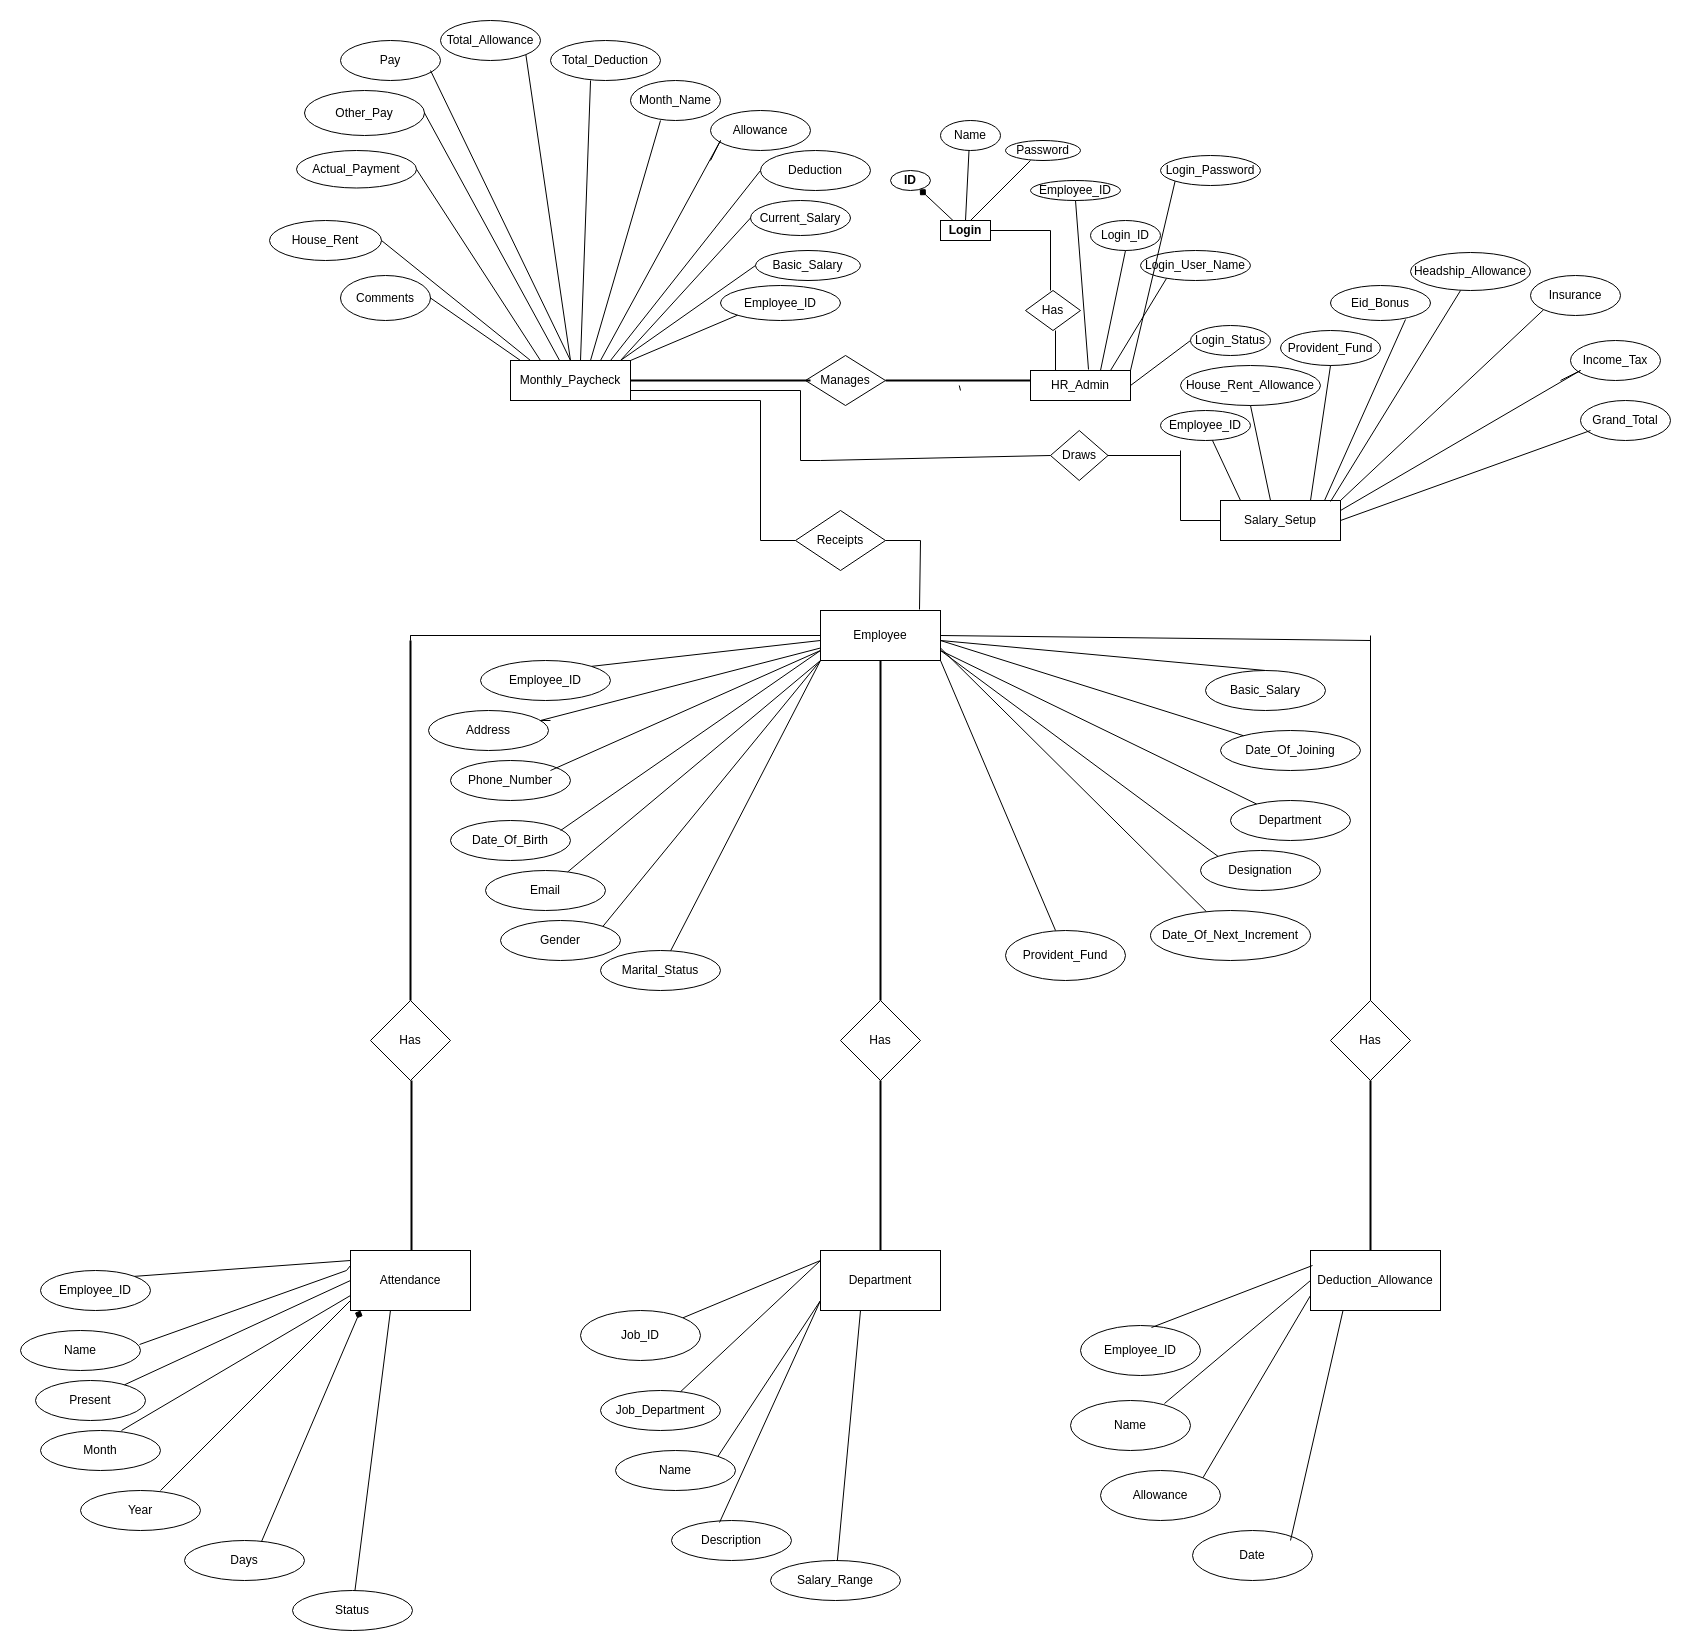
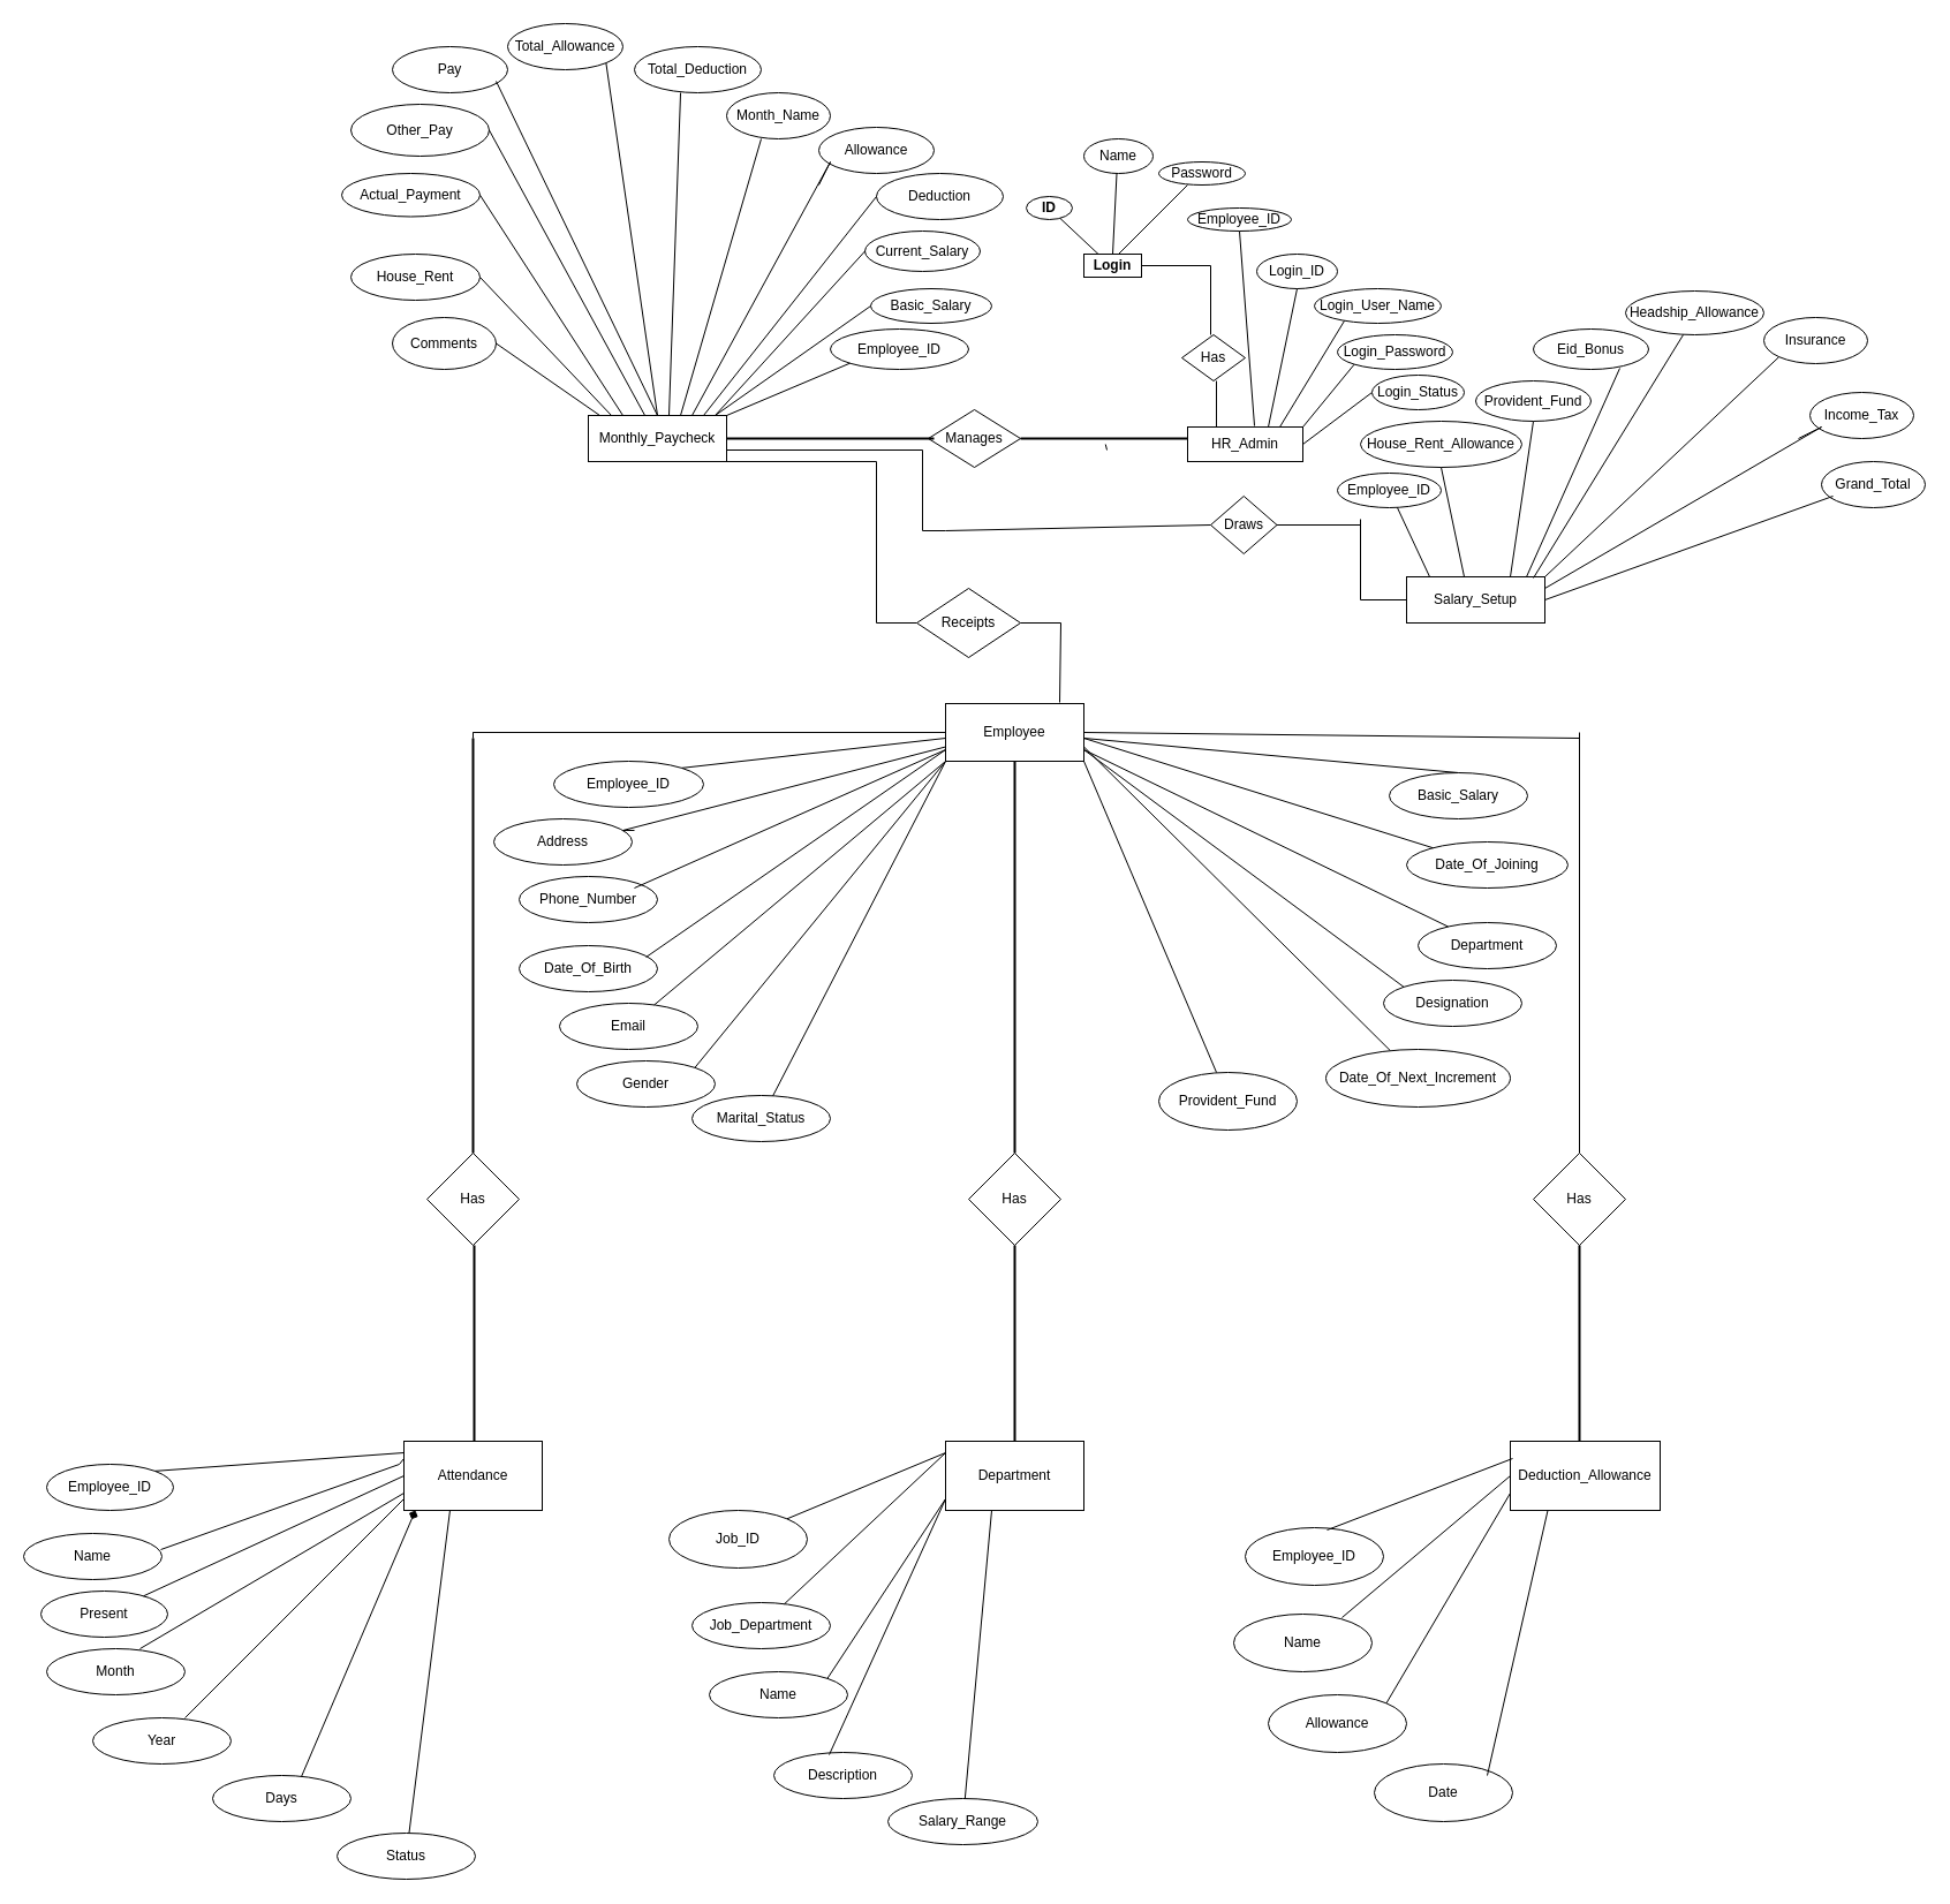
- <mxCell id="16" value="Login_Password" style="ellipse;whiteSpace=wrap;html=1;" vertex="1" parent="1"><mxGeometry x="1160" y="155" width="100" height="30" as="geometry" /></mxCell>
+ <mxCell id="16" value="Login_Password" style="ellipse;whiteSpace=wrap;html=1;" vertex="1" parent="1"><mxGeometry x="1160" y="290" width="100" height="30" as="geometry" /></mxCell>
- <mxCell id="4" value="" style="endArrow=diamond;html=1;rounded=0;exitX=0.25;exitY=0;exitDx=0;exitDy=0;" edge="1" parent="1" source="2" target="6"><mxGeometry width="50" height="50" relative="1" as="geometry"><mxPoint x="925" y="180" as="sourcePoint" /><mxPoint x="910" y="120" as="targetPoint" /><Array as="points" /></mxGeometry></mxCell>
+ <mxCell id="4" value="" style="endArrow=none;html=1;rounded=0;exitX=0.25;exitY=0;exitDx=0;exitDy=0;" edge="1" parent="1" source="2" target="6"><mxGeometry width="50" height="50" relative="1" as="geometry"><mxPoint x="925" y="180" as="sourcePoint" /><mxPoint x="910" y="120" as="targetPoint" /><Array as="points" /></mxGeometry></mxCell>
- <mxCell id="33" value="House_Rent" style="ellipse;whiteSpace=wrap;html=1;" vertex="1" parent="1"><mxGeometry x="269" y="220" width="112" height="40" as="geometry" /></mxCell>
+ <mxCell id="33" value="House_Rent" style="ellipse;whiteSpace=wrap;html=1;" vertex="1" parent="1"><mxGeometry x="304" y="220" width="112" height="40" as="geometry" /></mxCell>
